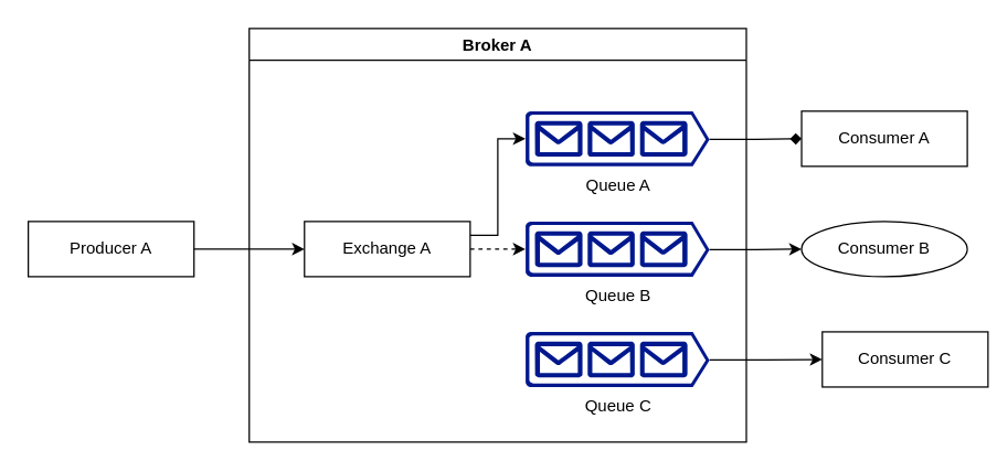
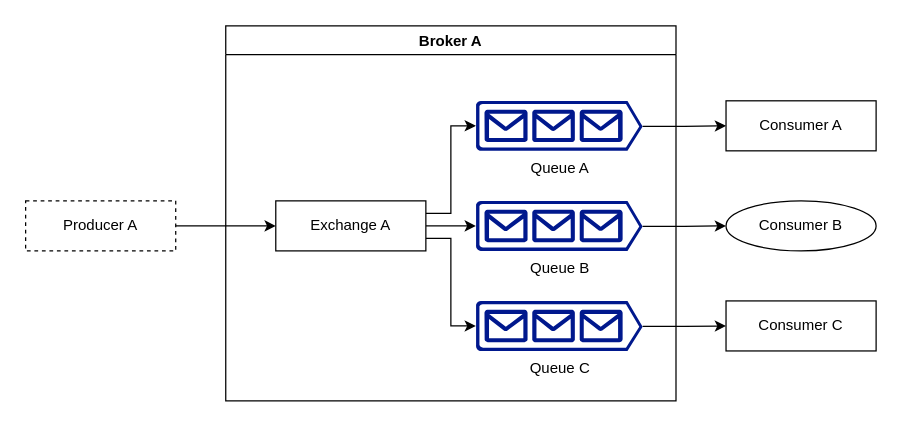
- <mxCell id="17" style="edgeStyle=orthogonalEdgeStyle;rounded=0;orthogonalLoop=1;jettySize=auto;html=1;exitX=1;exitY=0.51;exitDx=0;exitDy=0;exitPerimeter=0;entryX=0;entryY=0.5;entryDx=0;entryDy=0;endArrow=diamond;" edge="1" parent="1" source="9" target="12"><mxGeometry relative="1" as="geometry" /></mxCell>
+ <mxCell id="17" style="edgeStyle=orthogonalEdgeStyle;rounded=0;orthogonalLoop=1;jettySize=auto;html=1;exitX=1;exitY=0.51;exitDx=0;exitDy=0;exitPerimeter=0;entryX=0;entryY=0.5;entryDx=0;entryDy=0;" edge="1" parent="1" source="9" target="12"><mxGeometry relative="1" as="geometry" /></mxCell>
- <mxCell id="3" value="Producer A" style="rounded=0;whiteSpace=wrap;html=1;" parent="1" vertex="1"><mxGeometry x="20" y="160" width="120" height="40" as="geometry" /></mxCell>
+ <mxCell id="3" value="Producer A" style="rounded=0;whiteSpace=wrap;html=1;dashed=1;" parent="1" vertex="1"><mxGeometry x="20" y="160" width="120" height="40" as="geometry" /></mxCell>
- <mxCell id="6" style="edgeStyle=orthogonalEdgeStyle;rounded=0;orthogonalLoop=1;jettySize=auto;html=1;exitX=1;exitY=0.5;exitDx=0;exitDy=0;entryX=0;entryY=0.5;entryDx=0;entryDy=0;entryPerimeter=0;dashed=1;" edge="1" parent="4" source="8" target="10"><mxGeometry relative="1" as="geometry" /></mxCell>
+ <mxCell id="6" style="edgeStyle=orthogonalEdgeStyle;rounded=0;orthogonalLoop=1;jettySize=auto;html=1;exitX=1;exitY=0.5;exitDx=0;exitDy=0;entryX=0;entryY=0.5;entryDx=0;entryDy=0;entryPerimeter=0;" edge="1" parent="4" source="8" target="10"><mxGeometry relative="1" as="geometry" /></mxCell>
+ <mxCell id="7" style="edgeStyle=orthogonalEdgeStyle;rounded=0;orthogonalLoop=1;jettySize=auto;html=1;exitX=1;exitY=0.75;exitDx=0;exitDy=0;entryX=0;entryY=0.5;entryDx=0;entryDy=0;entryPerimeter=0;" edge="1" parent="4" source="8" target="11"><mxGeometry relative="1" as="geometry" /></mxCell>
- <mxCell id="13" value="Consumer C" style="rounded=0;whiteSpace=wrap;html=1;" vertex="1" parent="1"><mxGeometry x="595" y="240" width="120" height="40" as="geometry" /></mxCell>
+ <mxCell id="13" value="Consumer C" style="rounded=0;whiteSpace=wrap;html=1;" vertex="1" parent="1"><mxGeometry x="580" y="240" width="120" height="40" as="geometry" /></mxCell>
